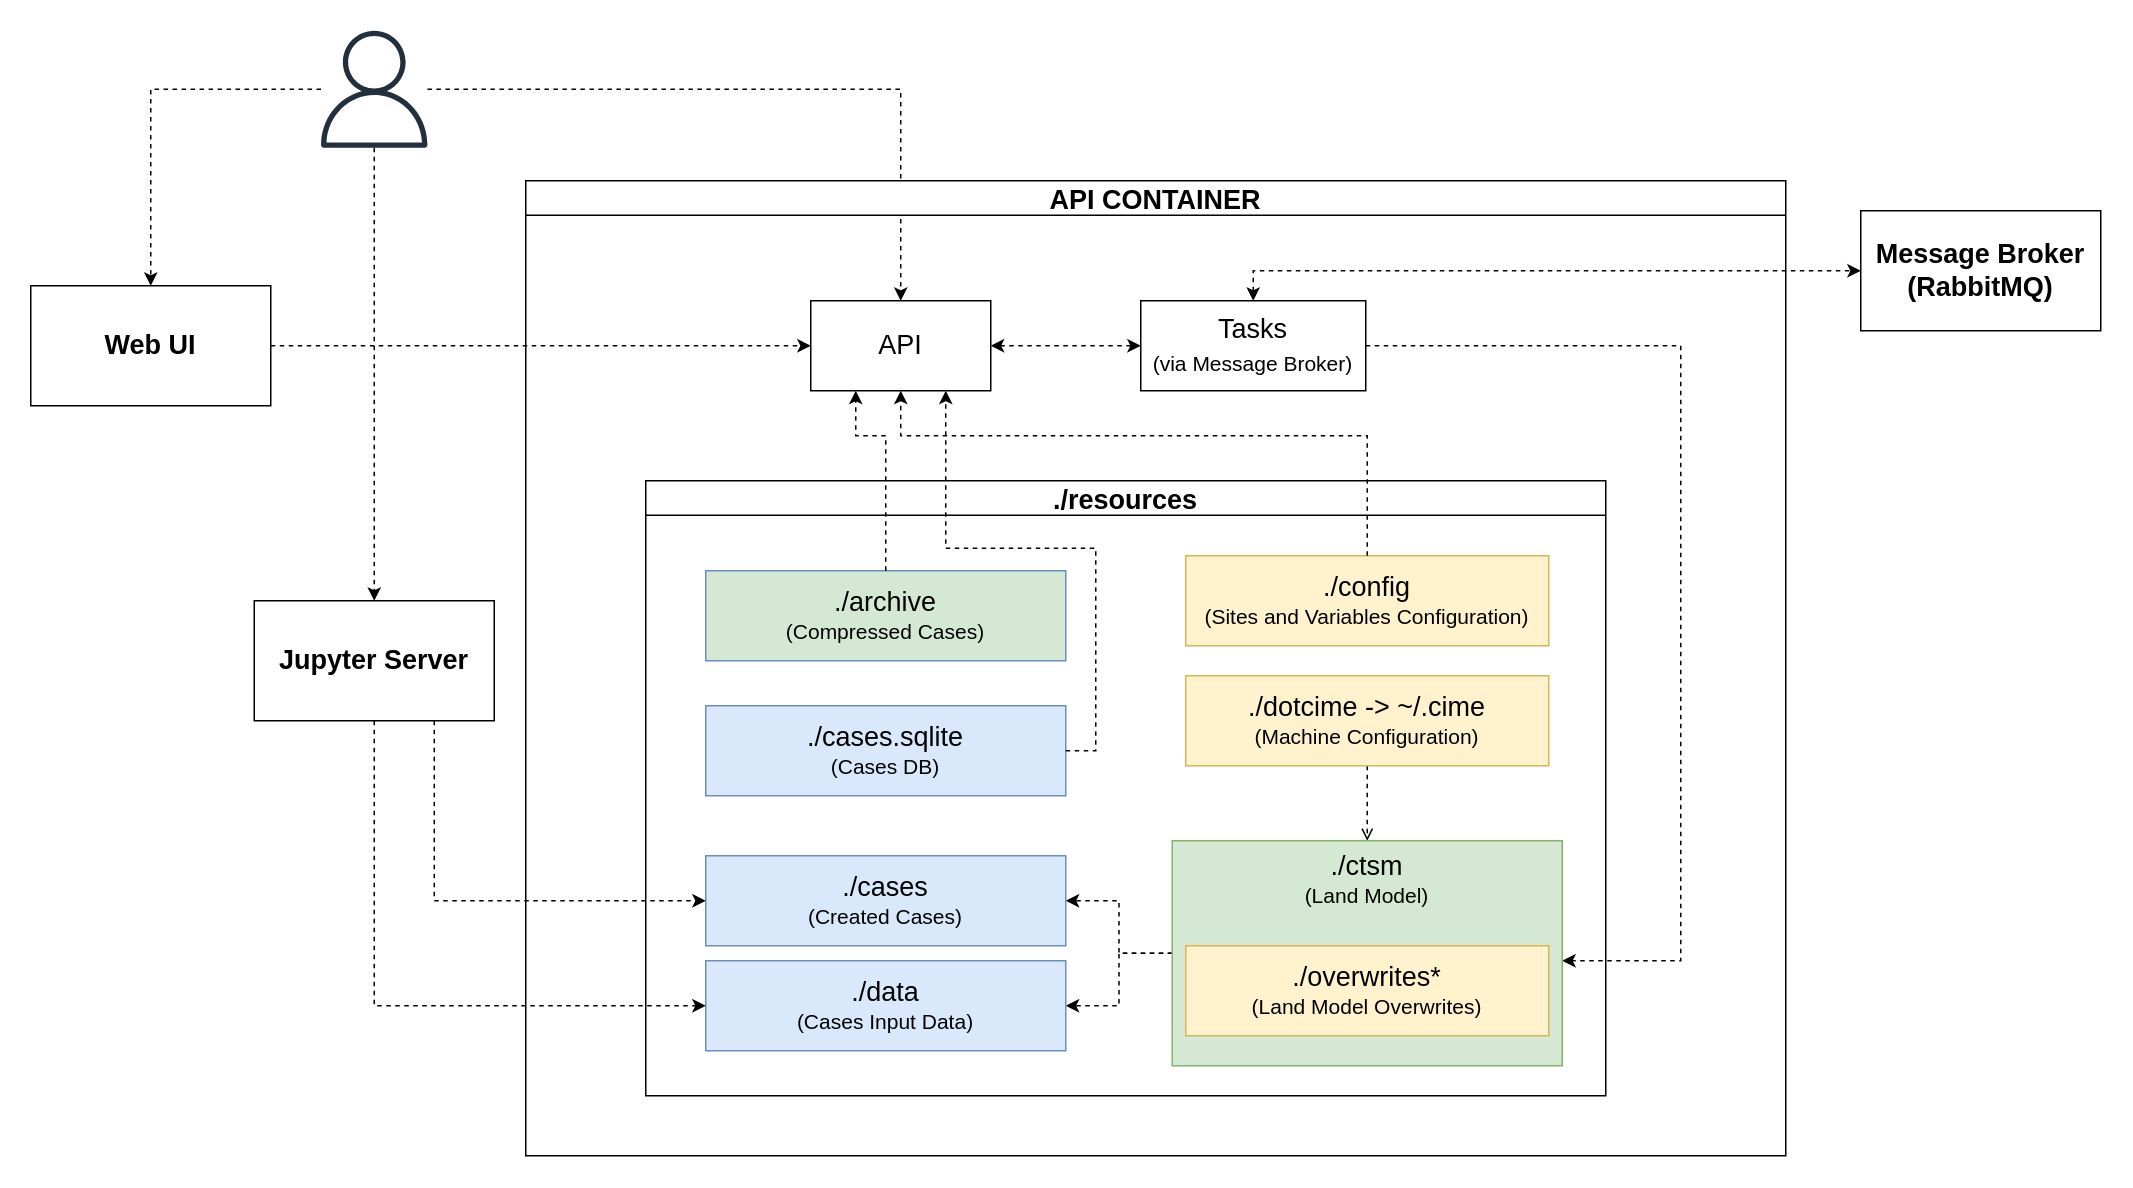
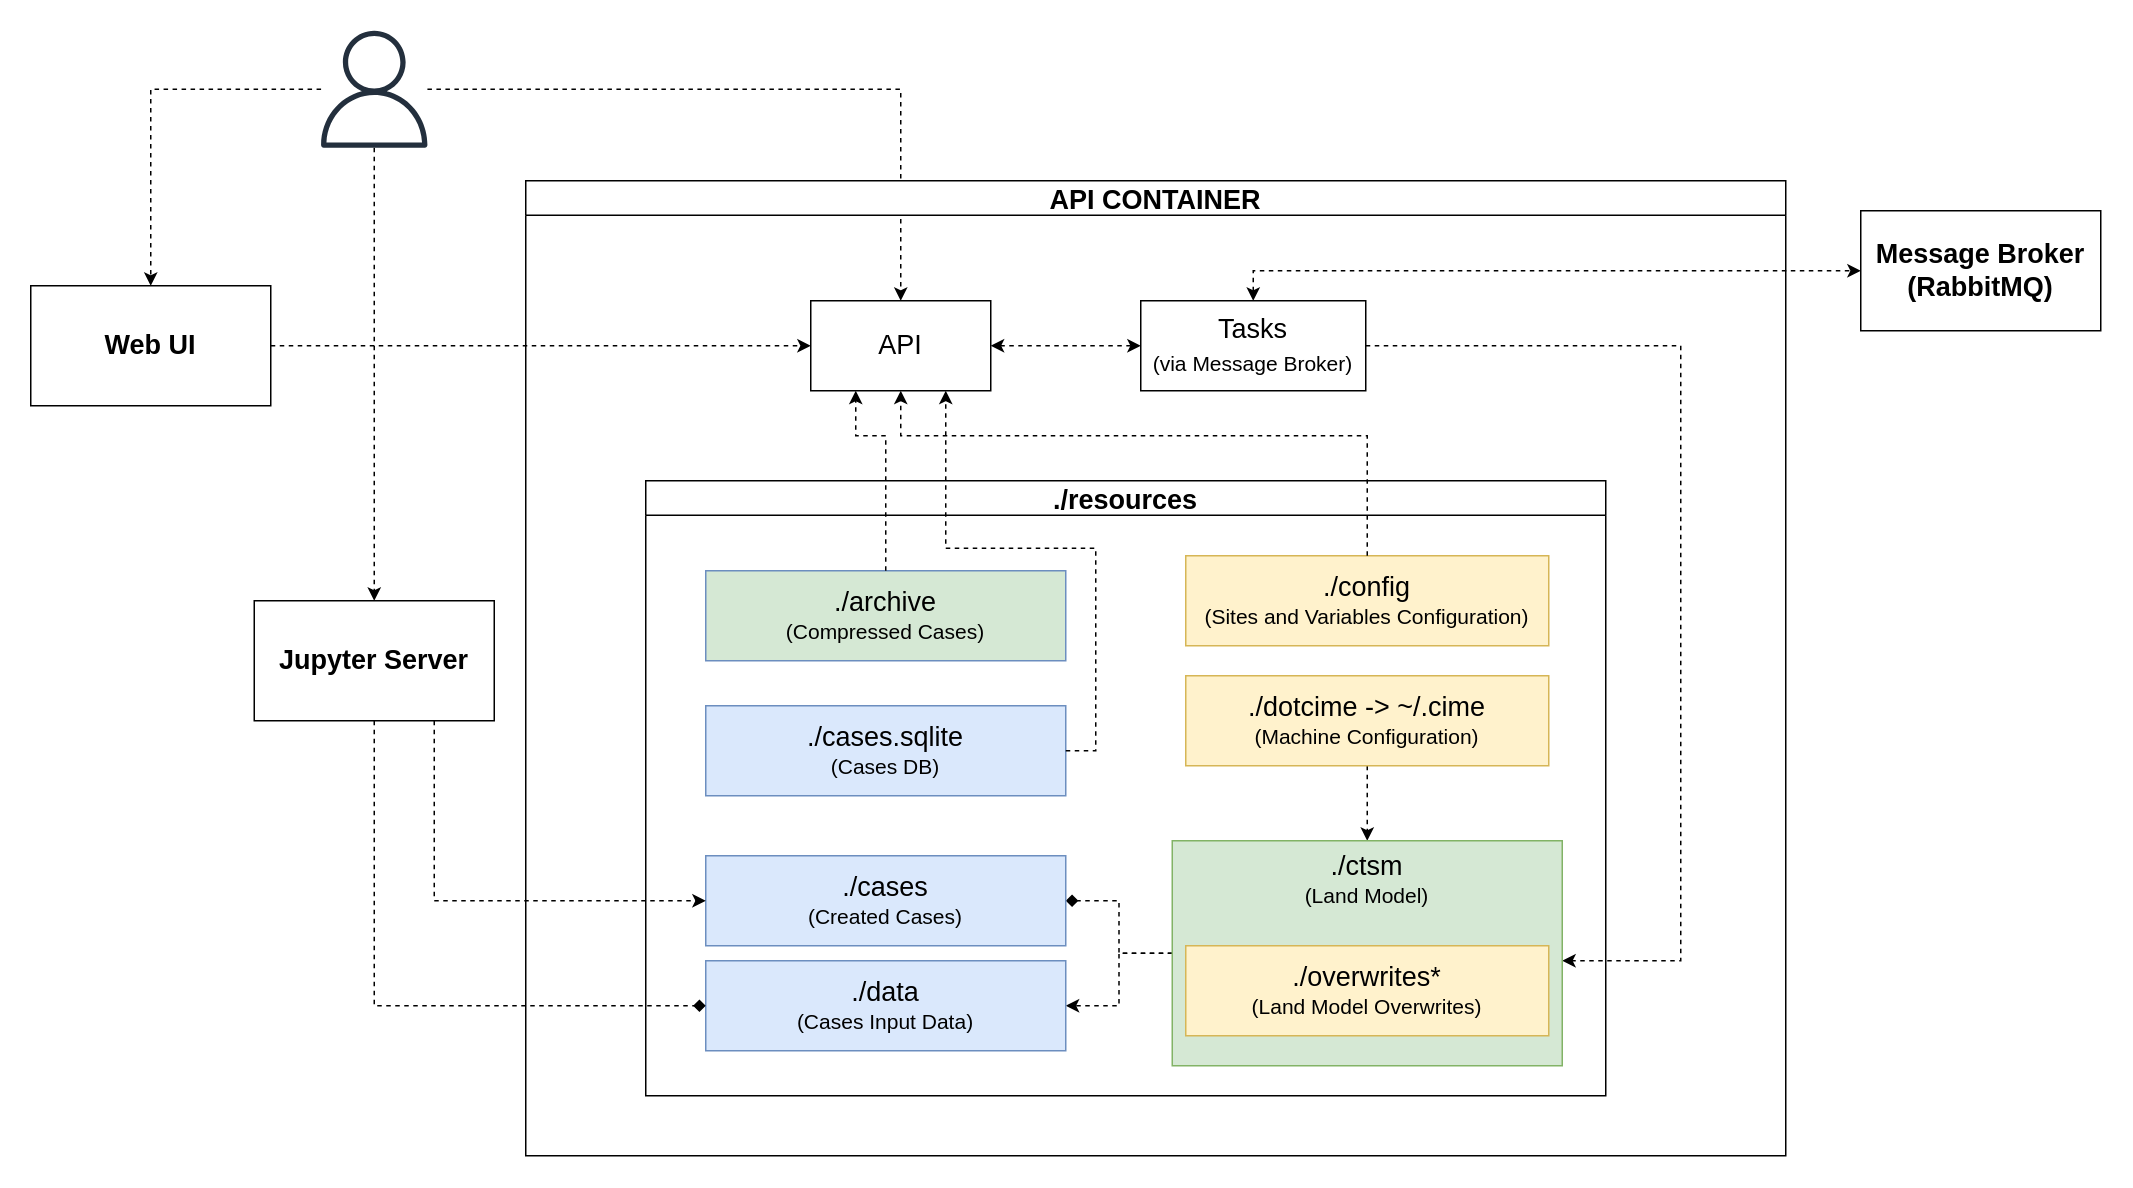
- <mxCell id="16" style="edgeStyle=orthogonalEdgeStyle;rounded=0;orthogonalLoop=1;jettySize=auto;html=1;exitX=0.5;exitY=1;exitDx=0;exitDy=0;entryX=0.5;entryY=0;entryDx=0;entryDy=0;dashed=1;startArrow=none;startFill=0;fontSize=18;endArrow=open;" edge="1" parent="13" source="17" target="20"><mxGeometry relative="1" as="geometry" /></mxCell>
+ <mxCell id="16" style="edgeStyle=orthogonalEdgeStyle;rounded=0;orthogonalLoop=1;jettySize=auto;html=1;exitX=0.5;exitY=1;exitDx=0;exitDy=0;entryX=0.5;entryY=0;entryDx=0;entryDy=0;dashed=1;startArrow=none;startFill=0;fontSize=18;" edge="1" parent="13" source="17" target="20"><mxGeometry relative="1" as="geometry" /></mxCell>
- <mxCell id="18" style="edgeStyle=orthogonalEdgeStyle;rounded=0;orthogonalLoop=1;jettySize=auto;html=1;exitX=0;exitY=0.5;exitDx=0;exitDy=0;entryX=1;entryY=0.5;entryDx=0;entryDy=0;dashed=1;startArrow=none;startFill=0;fontSize=18;" edge="1" parent="13" source="20" target="22"><mxGeometry relative="1" as="geometry" /></mxCell>
+ <mxCell id="18" style="edgeStyle=orthogonalEdgeStyle;rounded=0;orthogonalLoop=1;jettySize=auto;html=1;exitX=0;exitY=0.5;exitDx=0;exitDy=0;entryX=1;entryY=0.5;entryDx=0;entryDy=0;dashed=1;startArrow=none;startFill=0;fontSize=18;endArrow=diamond;" edge="1" parent="13" source="20" target="22"><mxGeometry relative="1" as="geometry" /></mxCell>
- <mxCell id="31" style="edgeStyle=orthogonalEdgeStyle;rounded=0;orthogonalLoop=1;jettySize=auto;html=1;exitX=0.5;exitY=1;exitDx=0;exitDy=0;entryX=0;entryY=0.5;entryDx=0;entryDy=0;dashed=1;startArrow=none;startFill=0;fontSize=18;" edge="1" parent="1" source="32" target="23"><mxGeometry relative="1" as="geometry" /></mxCell>
+ <mxCell id="31" style="edgeStyle=orthogonalEdgeStyle;rounded=0;orthogonalLoop=1;jettySize=auto;html=1;exitX=0.5;exitY=1;exitDx=0;exitDy=0;entryX=0;entryY=0.5;entryDx=0;entryDy=0;dashed=1;startArrow=none;startFill=0;fontSize=18;endArrow=diamond;" edge="1" parent="1" source="32" target="23"><mxGeometry relative="1" as="geometry" /></mxCell>
